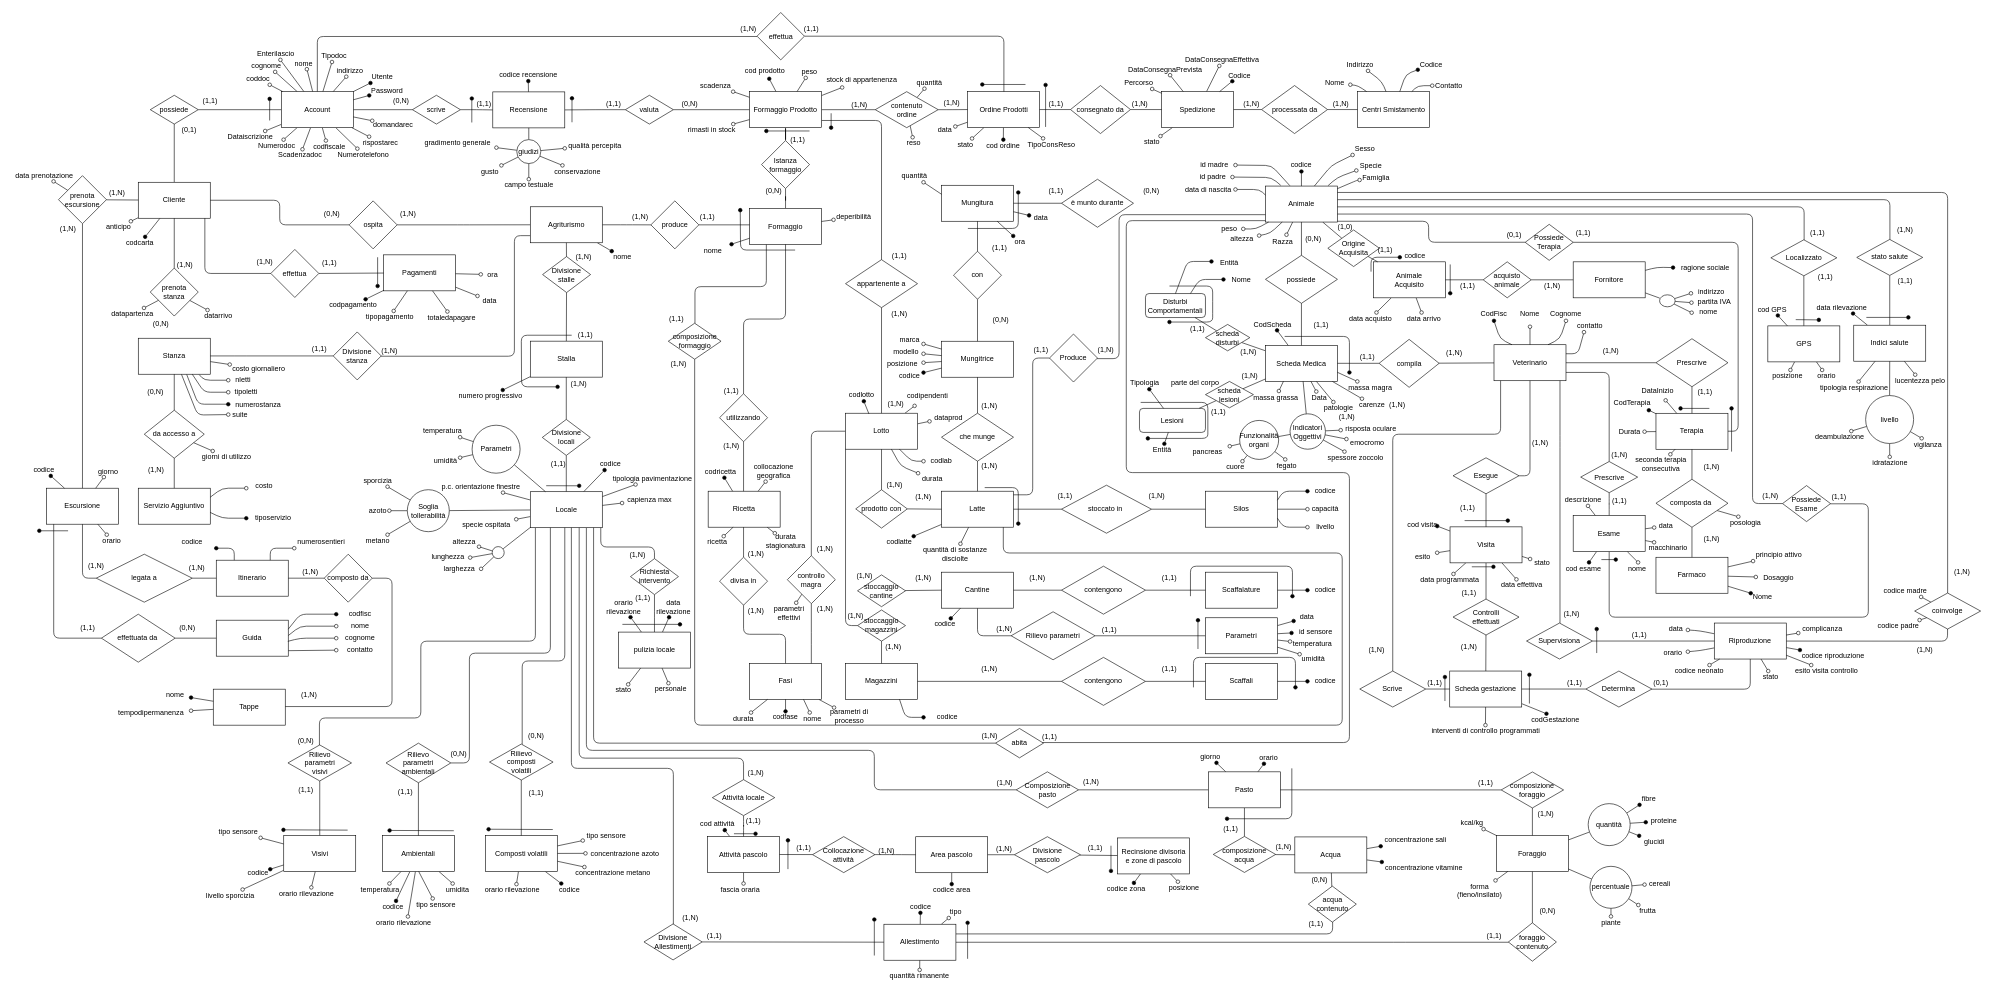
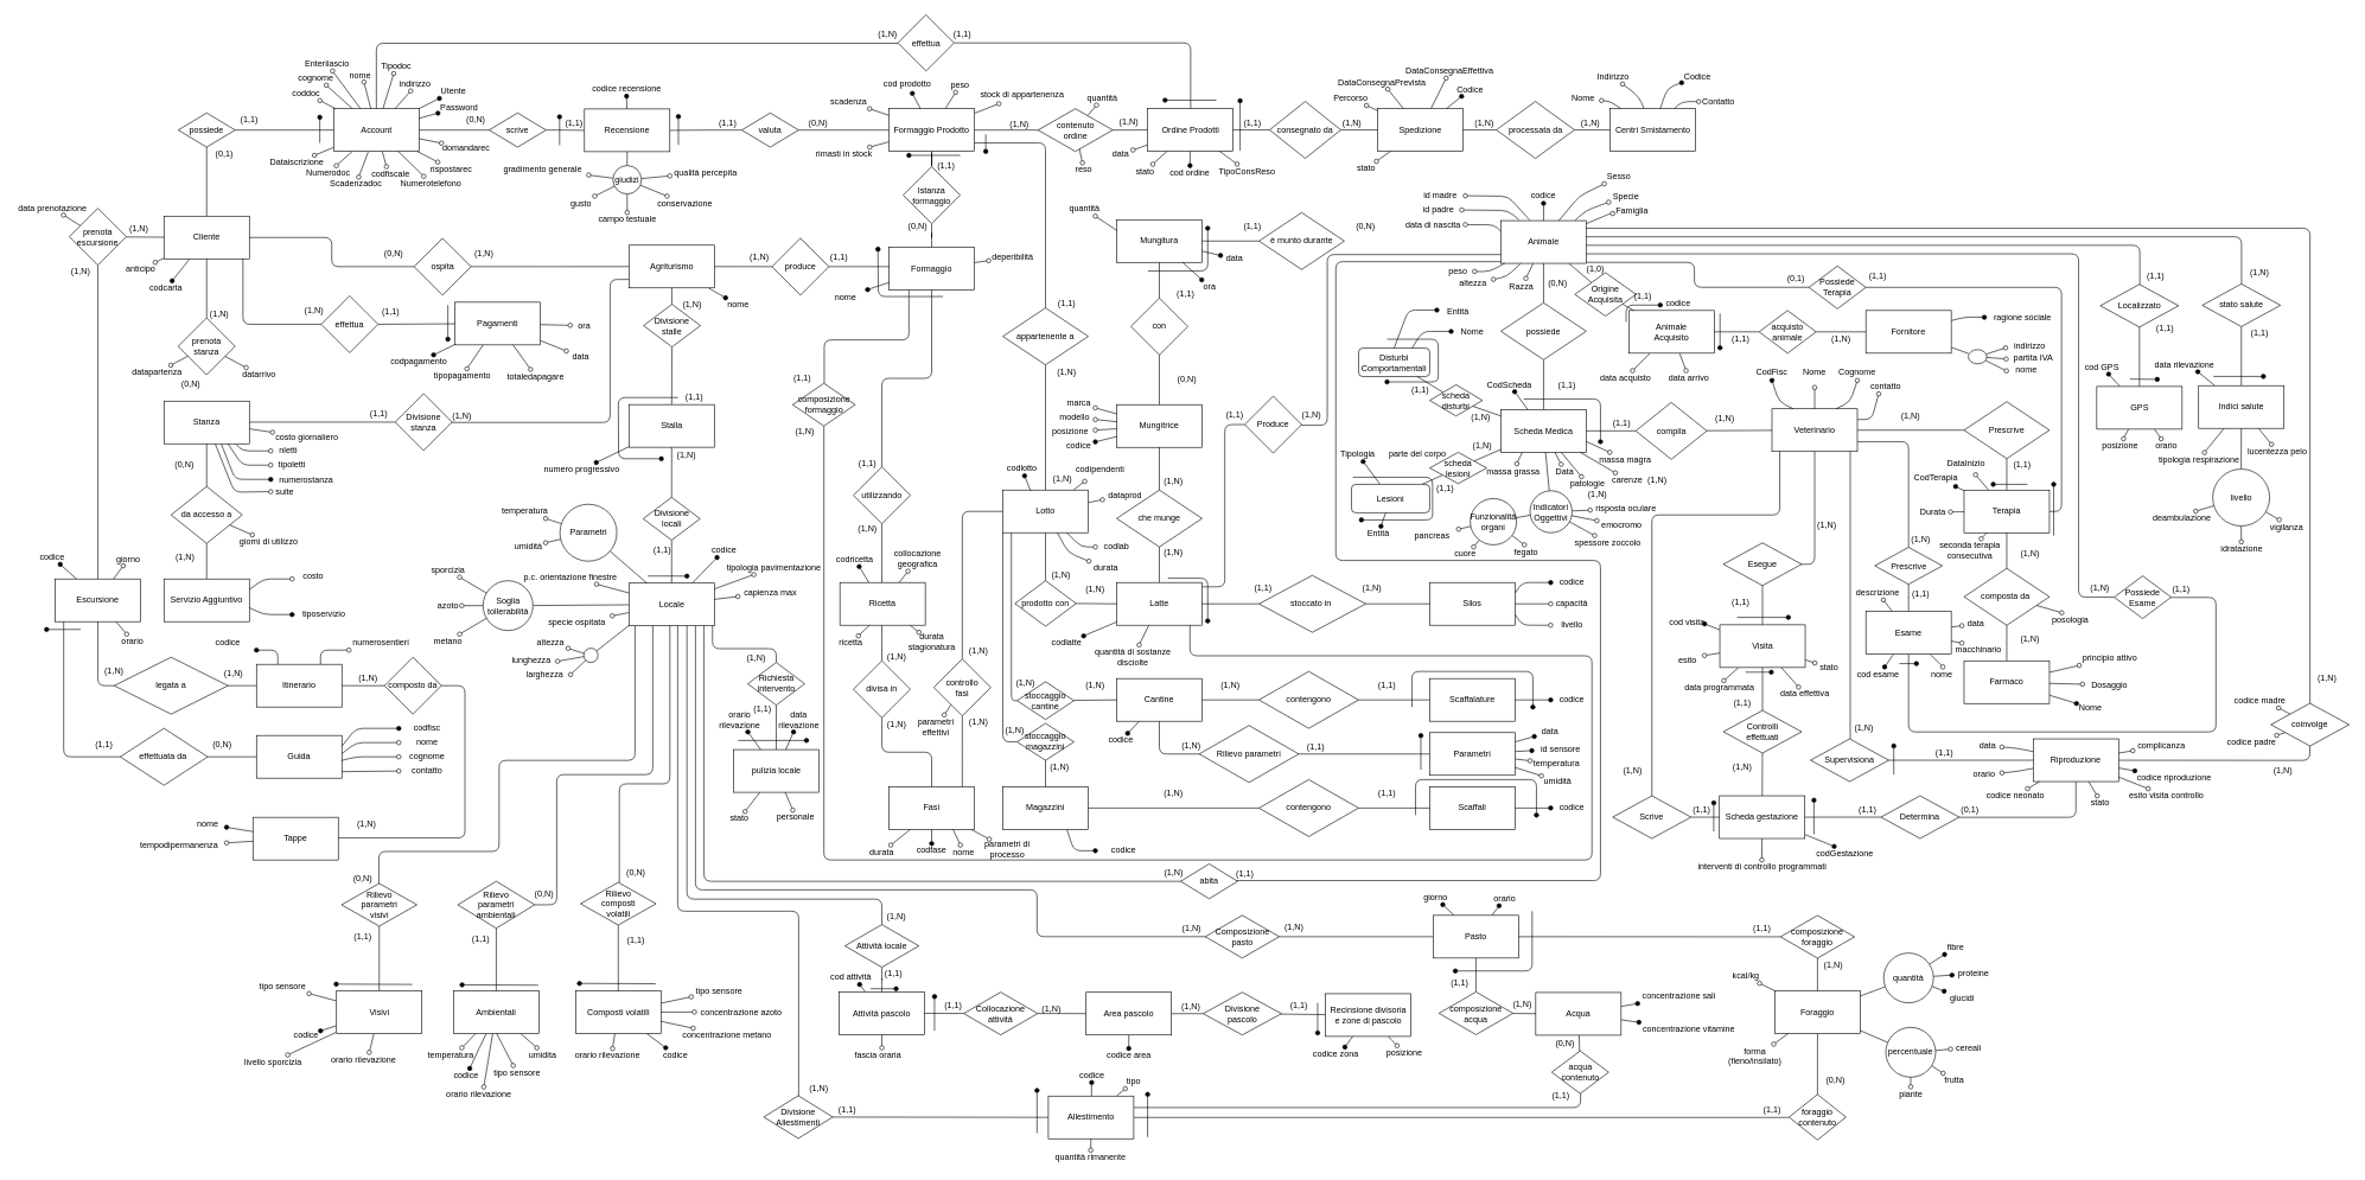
+ <mxCell id="314" style="edgeStyle=orthogonalEdgeStyle;rounded=1;orthogonalLoop=1;jettySize=auto;html=1;startArrow=none;startFill=0;endArrow=none;endFill=0;" parent="1" source="317" target="732" edge="1"><mxGeometry relative="1" as="geometry"><Array as="points"><mxPoint x="1421" y="984" /></Array></mxGeometry></mxCell>
- <mxCell id="894" value="controllo&lt;br&gt;magra" style="rhombus;whiteSpace=wrap;html=1;" parent="1" vertex="1"><mxGeometry x="1312" y="925.5" width="80" height="80" as="geometry" /></mxCell>
+ <mxCell id="894" value="controllo&lt;br&gt;fasi" style="rhombus;whiteSpace=wrap;html=1;" parent="1" vertex="1"><mxGeometry x="1312" y="925.5" width="80" height="80" as="geometry" /></mxCell>
